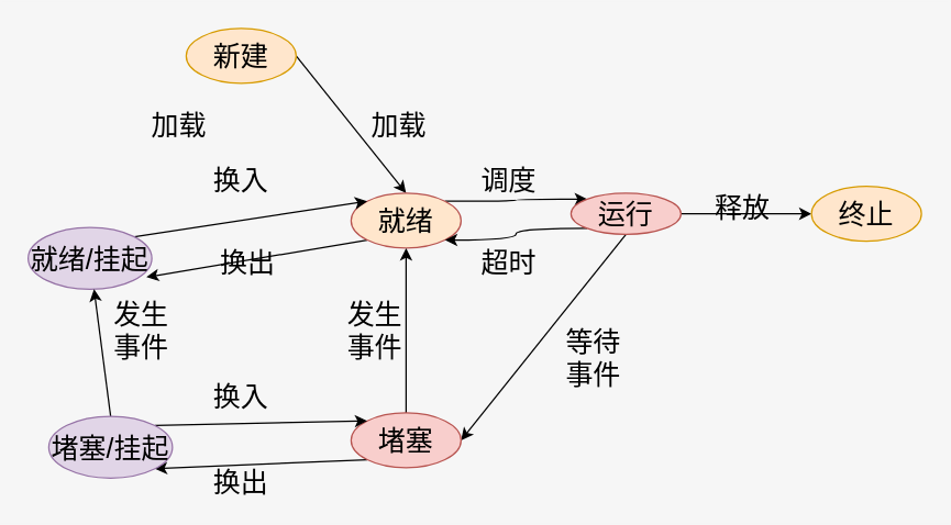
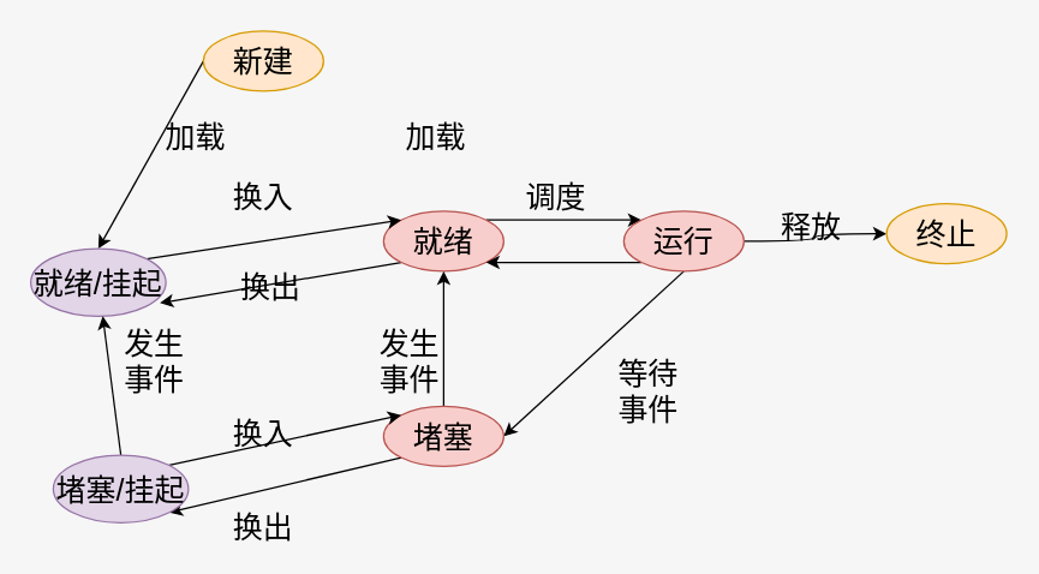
- <mxCell id="2" style="rounded=0;orthogonalLoop=1;jettySize=auto;html=1;exitX=1;exitY=0.5;exitDx=0;exitDy=0;entryX=0.5;entryY=0;entryDx=0;entryDy=0;" edge="1" parent="1" source="4" target="7"><mxGeometry relative="1" as="geometry" /></mxCell>
+ <mxCell id="3" style="edgeStyle=none;rounded=0;orthogonalLoop=1;jettySize=auto;html=1;exitX=0;exitY=0.5;exitDx=0;exitDy=0;entryX=0.5;entryY=0;entryDx=0;entryDy=0;" edge="1" parent="1" source="4" target="23"><mxGeometry relative="1" as="geometry" /></mxCell>
- <mxCell id="11" value="运行" style="ellipse;whiteSpace=wrap;html=1;aspect=fixed;shadow=0;labelBackgroundColor=none;sketch=0;fontSize=20;fillColor=#f8cecc;strokeColor=#b85450;" parent="1" vertex="1"><mxGeometry x="415" y="140" width="80" height="30" as="geometry" /></mxCell>
+ <mxCell id="11" value="运行" style="ellipse;whiteSpace=wrap;html=1;aspect=fixed;shadow=0;labelBackgroundColor=none;sketch=0;fontSize=20;fillColor=#f8cecc;strokeColor=#b85450;" parent="1" vertex="1"><mxGeometry x="415" y="140" width="80" height="40" as="geometry" /></mxCell>
- <mxCell id="7" value="就绪" style="ellipse;whiteSpace=wrap;html=1;aspect=fixed;shadow=0;labelBackgroundColor=none;sketch=0;fontSize=20;fillColor=#ffe6cc;strokeColor=#b85450;" parent="1" vertex="1"><mxGeometry x="255" y="140" width="80" height="40" as="geometry" /></mxCell>
+ <mxCell id="7" value="就绪" style="ellipse;whiteSpace=wrap;html=1;aspect=fixed;shadow=0;labelBackgroundColor=none;sketch=0;fontSize=20;fillColor=#f8cecc;strokeColor=#b85450;" parent="1" vertex="1"><mxGeometry x="255" y="140" width="80" height="40" as="geometry" /></mxCell>
- <mxCell id="17" value="超时" style="text;html=1;strokeColor=none;fillColor=none;align=center;verticalAlign=middle;whiteSpace=wrap;rounded=0;shadow=0;labelBackgroundColor=none;sketch=0;fontSize=20;" vertex="1" parent="1"><mxGeometry x="335" y="180" width="70" height="20" as="geometry" /></mxCell>
- <mxCell id="14" value="堵塞" style="ellipse;whiteSpace=wrap;html=1;aspect=fixed;shadow=0;labelBackgroundColor=none;sketch=0;fontSize=20;fillColor=#f8cecc;strokeColor=#b85450;" parent="1" vertex="1"><mxGeometry x="255" y="300" width="80" height="40" as="geometry" /></mxCell>
+ <mxCell id="14" value="堵塞" style="ellipse;whiteSpace=wrap;html=1;aspect=fixed;shadow=0;labelBackgroundColor=none;sketch=0;fontSize=20;fillColor=#f8cecc;strokeColor=#b85450;" parent="1" vertex="1"><mxGeometry x="255" y="270" width="80" height="40" as="geometry" /></mxCell>
